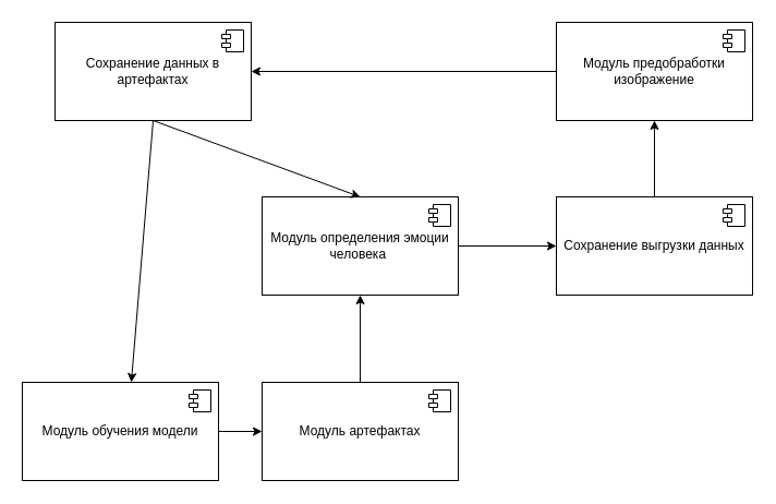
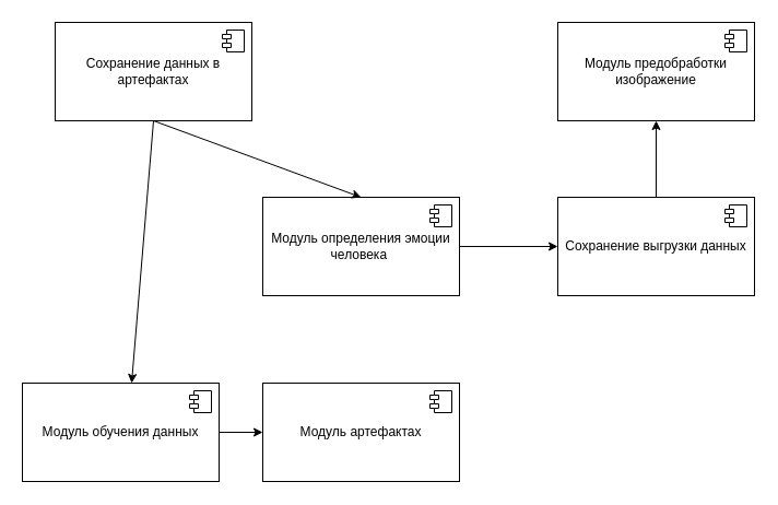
- <mxCell id="18" value="" style="endArrow=classic;html=1;rounded=0;exitX=0;exitY=0.5;exitDx=0;exitDy=0;entryX=1;entryY=0.5;entryDx=0;entryDy=0;" edge="1" parent="1" source="8" target="12"><mxGeometry width="50" height="50" relative="1" as="geometry"><mxPoint x="310" y="270" as="sourcePoint" /><mxPoint x="360" y="220" as="targetPoint" /></mxGeometry></mxCell>
- <mxCell id="14" value="" style="endArrow=classic;html=1;rounded=0;exitX=0.5;exitY=0;exitDx=0;exitDy=0;" edge="1" parent="1" source="6" target="2"><mxGeometry width="50" height="50" relative="1" as="geometry"><mxPoint x="310" y="270" as="sourcePoint" /><mxPoint x="360" y="220" as="targetPoint" /></mxGeometry></mxCell>
- <mxCell id="4" value="Модуль обучения модели" style="html=1;dropTarget=0;whiteSpace=wrap;" vertex="1" parent="1"><mxGeometry x="20" y="350" width="180" height="90" as="geometry" /></mxCell>
+ <mxCell id="4" value="Модуль обучения данных" style="html=1;dropTarget=0;whiteSpace=wrap;" vertex="1" parent="1"><mxGeometry x="20" y="350" width="180" height="90" as="geometry" /></mxCell>
